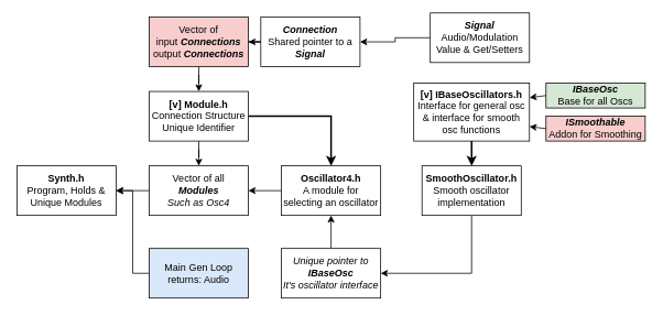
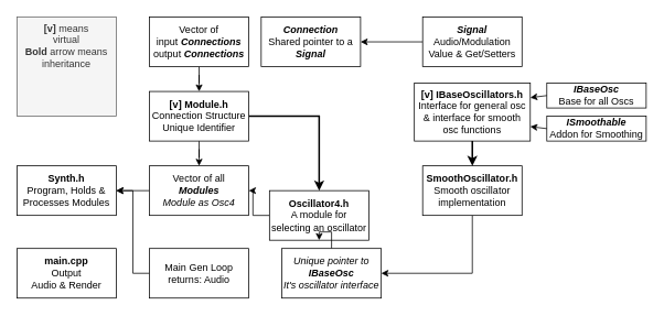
- <mxCell id="16" value="&lt;div&gt;&lt;b&gt;&lt;i&gt;Signal&lt;/i&gt;&lt;/b&gt;&lt;/div&gt;&lt;div&gt;Audio/Modulation Value &amp;amp; Get/Setters&lt;/div&gt;" style="whiteSpace=wrap;html=1;" vertex="1" parent="1"><mxGeometry x="520" y="15" width="120" height="60" as="geometry" /></mxCell>
+ <mxCell id="16" value="&lt;div&gt;&lt;b&gt;&lt;i&gt;Signal&lt;/i&gt;&lt;/b&gt;&lt;/div&gt;&lt;div&gt;Audio/Modulation Value &amp;amp; Get/Setters&lt;/div&gt;" style="whiteSpace=wrap;html=1;" vertex="1" parent="1"><mxGeometry x="510" y="20" width="120" height="60" as="geometry" /></mxCell>
- <mxCell id="13" value="&lt;div&gt;Vector of &lt;br&gt;&lt;/div&gt;&lt;div&gt;input &lt;b&gt;&lt;i&gt;Connections&lt;/i&gt;&lt;/b&gt;&lt;/div&gt;&lt;div&gt;output&lt;b&gt;&lt;i&gt; Connections&lt;br&gt;&lt;/i&gt;&lt;/b&gt;&lt;/div&gt;" style="whiteSpace=wrap;html=1;fillColor=#f8cecc;" parent="1" vertex="1"><mxGeometry x="180" y="20" width="120" height="60" as="geometry" /></mxCell>
+ <mxCell id="13" value="&lt;div&gt;Vector of &lt;br&gt;&lt;/div&gt;&lt;div&gt;input &lt;b&gt;&lt;i&gt;Connections&lt;/i&gt;&lt;/b&gt;&lt;/div&gt;&lt;div&gt;output&lt;b&gt;&lt;i&gt; Connections&lt;br&gt;&lt;/i&gt;&lt;/b&gt;&lt;/div&gt;" style="whiteSpace=wrap;html=1;" parent="1" vertex="1"><mxGeometry x="180" y="20" width="120" height="60" as="geometry" /></mxCell>
- <mxCell id="12" style="edgeStyle=orthogonalEdgeStyle;rounded=0;orthogonalLoop=1;jettySize=auto;html=1;" parent="1" source="14" target="13" edge="1"><mxGeometry relative="1" as="geometry" /></mxCell>
+ <mxCell id="21" value="&lt;div&gt;&lt;div&gt;&lt;b&gt;[v]&lt;/b&gt; means&lt;/div&gt;&lt;div&gt;virtual&lt;/div&gt;&lt;div&gt;&lt;b&gt;Bold&lt;/b&gt; arrow means inheritance&lt;/div&gt;&lt;/div&gt;" style="whiteSpace=wrap;html=1;absoluteArcSize=0;verticalAlign=top;fillColor=#f5f5f5;strokeColor=#666666;fontColor=#333333;" vertex="1" parent="1"><mxGeometry x="20" y="20" width="120" height="120" as="geometry" /></mxCell>
- <mxCell id="24" value="&lt;div&gt;&lt;b&gt;&lt;i&gt;IBaseOsc&lt;/i&gt;&lt;/b&gt;&lt;/div&gt;&lt;div&gt;Base for all Oscs&lt;br&gt;&lt;/div&gt;" style="whiteSpace=wrap;html=1;fillColor=#d5e8d4;" vertex="1" parent="22"><mxGeometry x="160" width="120" height="30" as="geometry" /></mxCell>
+ <mxCell id="24" value="&lt;div&gt;&lt;b&gt;&lt;i&gt;IBaseOsc&lt;/i&gt;&lt;/b&gt;&lt;/div&gt;&lt;div&gt;Base for all Oscs&lt;br&gt;&lt;/div&gt;" style="whiteSpace=wrap;html=1;" vertex="1" parent="22"><mxGeometry x="160" width="120" height="30" as="geometry" /></mxCell>
- <mxCell id="25" value="&lt;div&gt;&lt;b&gt;&lt;i&gt;ISmoothable&lt;/i&gt;&lt;/b&gt;&lt;/div&gt;&lt;div&gt;Addon for Smoothing&lt;br&gt;&lt;/div&gt;" style="whiteSpace=wrap;html=1;fillColor=#f8cecc;" vertex="1" parent="22"><mxGeometry x="160" y="40" width="120" height="30" as="geometry" /></mxCell>
+ <mxCell id="25" value="&lt;div&gt;&lt;b&gt;&lt;i&gt;ISmoothable&lt;/i&gt;&lt;/b&gt;&lt;/div&gt;&lt;div&gt;Addon for Smoothing&lt;br&gt;&lt;/div&gt;" style="whiteSpace=wrap;html=1;" vertex="1" parent="22"><mxGeometry x="160" y="40" width="120" height="30" as="geometry" /></mxCell>
- <mxCell id="3" value="&lt;div&gt;&lt;b&gt;Synth.h&lt;/b&gt;&lt;/div&gt;&lt;div&gt;Program, Holds &amp;amp; Unique Modules&lt;br&gt;&lt;/div&gt;" style="rounded=0;whiteSpace=wrap;html=1;" parent="1" vertex="1"><mxGeometry x="20" y="200" width="120" height="60" as="geometry" /></mxCell>
+ <mxCell id="3" value="&lt;div&gt;&lt;b&gt;Synth.h&lt;/b&gt;&lt;/div&gt;&lt;div&gt;Program, Holds &amp;amp; Processes Modules&lt;br&gt;&lt;/div&gt;" style="rounded=0;whiteSpace=wrap;html=1;" parent="1" vertex="1"><mxGeometry x="20" y="200" width="120" height="60" as="geometry" /></mxCell>
- <mxCell id="5" value="&lt;div&gt;Vector of all&lt;/div&gt;&lt;div&gt;&lt;b&gt;&lt;i&gt;Modules&lt;/i&gt;&lt;/b&gt;&lt;/div&gt;&lt;div&gt;&lt;i&gt;Such as Osc4&lt;/i&gt;&lt;br&gt;&lt;/div&gt;" style="rounded=0;whiteSpace=wrap;html=1;" parent="1" vertex="1"><mxGeometry x="180" y="200" width="120" height="60" as="geometry" /></mxCell>
+ <mxCell id="5" value="&lt;div&gt;Vector of all&lt;/div&gt;&lt;div&gt;&lt;b&gt;&lt;i&gt;Modules&lt;/i&gt;&lt;/b&gt;&lt;/div&gt;&lt;div&gt;&lt;i&gt;Module as Osc4&lt;/i&gt;&lt;br&gt;&lt;/div&gt;" style="rounded=0;whiteSpace=wrap;html=1;" parent="1" vertex="1"><mxGeometry x="180" y="200" width="120" height="60" as="geometry" /></mxCell>
- <mxCell id="18" value="&lt;div&gt;&lt;b&gt;Oscillator4.h&lt;/b&gt;&lt;/div&gt;&lt;div&gt;A module for selecting an oscillator&lt;/div&gt;" style="whiteSpace=wrap;html=1;" vertex="1" parent="1"><mxGeometry x="340" y="200" width="120" height="60" as="geometry" /></mxCell>
+ <mxCell id="18" value="&lt;div&gt;&lt;b&gt;Oscillator4.h&lt;/b&gt;&lt;/div&gt;&lt;div&gt;A module for selecting an oscillator&lt;/div&gt;" style="whiteSpace=wrap;html=1;" vertex="1" parent="1"><mxGeometry x="325" y="230" width="120" height="60" as="geometry" /></mxCell>
+ <mxCell id="2" value="&lt;div&gt;&lt;b&gt;main.cpp&lt;/b&gt;&lt;br&gt;&lt;/div&gt;&lt;div&gt;Output&lt;/div&gt;&lt;div&gt;Audio &amp;amp; Render&lt;br&gt;&lt;/div&gt;" style="rounded=0;whiteSpace=wrap;html=1;" parent="1" vertex="1"><mxGeometry x="20" y="300" width="120" height="60" as="geometry" /></mxCell>
- <mxCell id="7" value="&lt;div&gt;Main Gen Loop&lt;/div&gt;&lt;div&gt;returns: Audio&lt;br&gt;&lt;/div&gt;" style="rounded=0;whiteSpace=wrap;html=1;fillColor=#dae8fc;" parent="1" vertex="1"><mxGeometry x="180" y="300" width="120" height="60" as="geometry" /></mxCell>
+ <mxCell id="7" value="&lt;div&gt;Main Gen Loop&lt;/div&gt;&lt;div&gt;returns: Audio&lt;br&gt;&lt;/div&gt;" style="rounded=0;whiteSpace=wrap;html=1;" parent="1" vertex="1"><mxGeometry x="180" y="300" width="120" height="60" as="geometry" /></mxCell>
